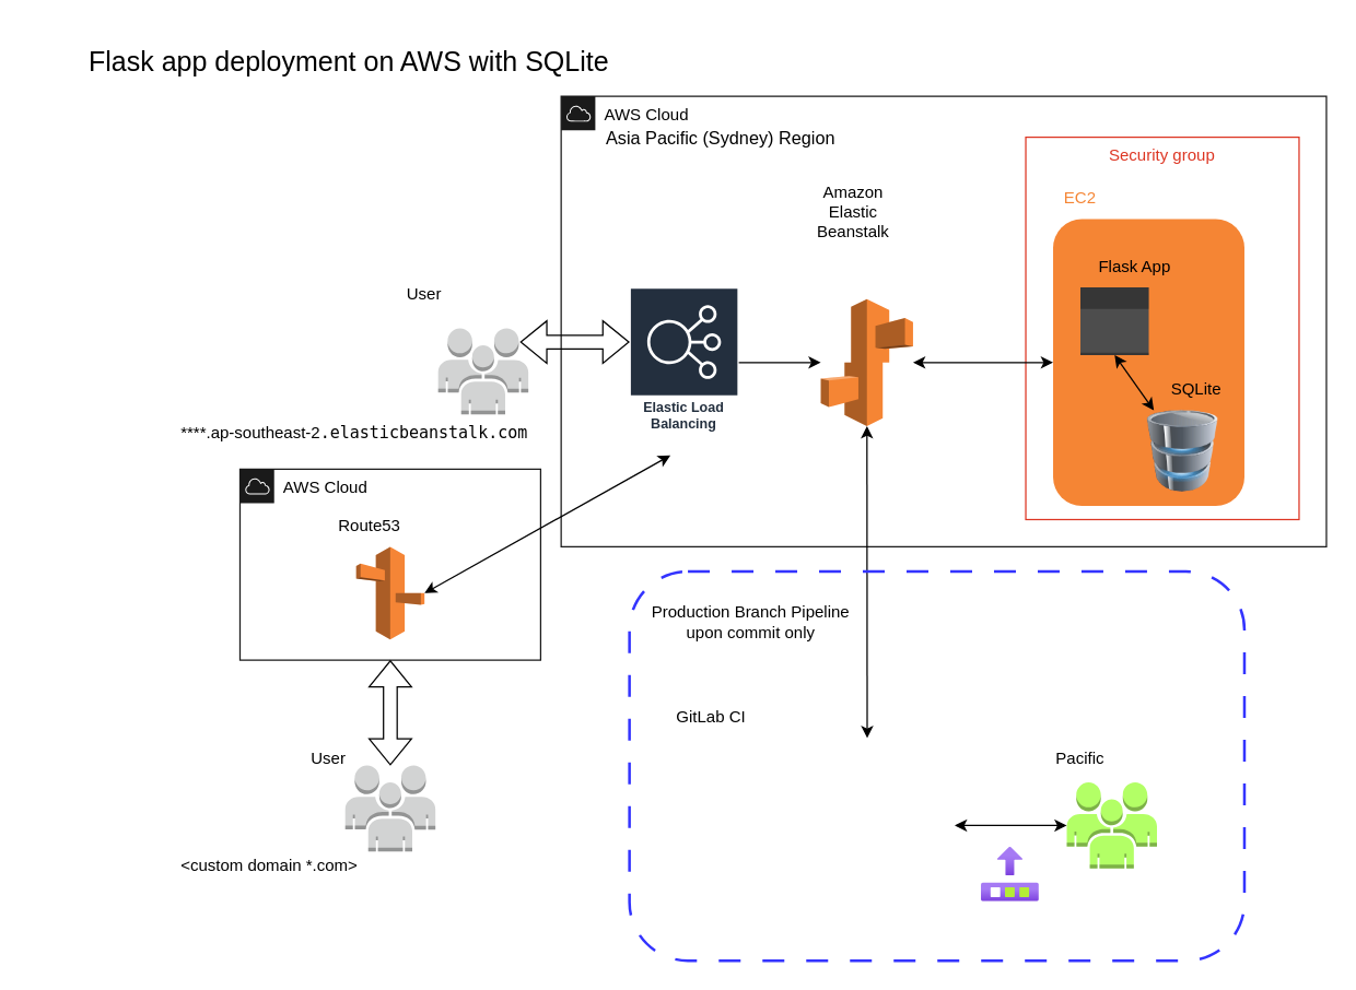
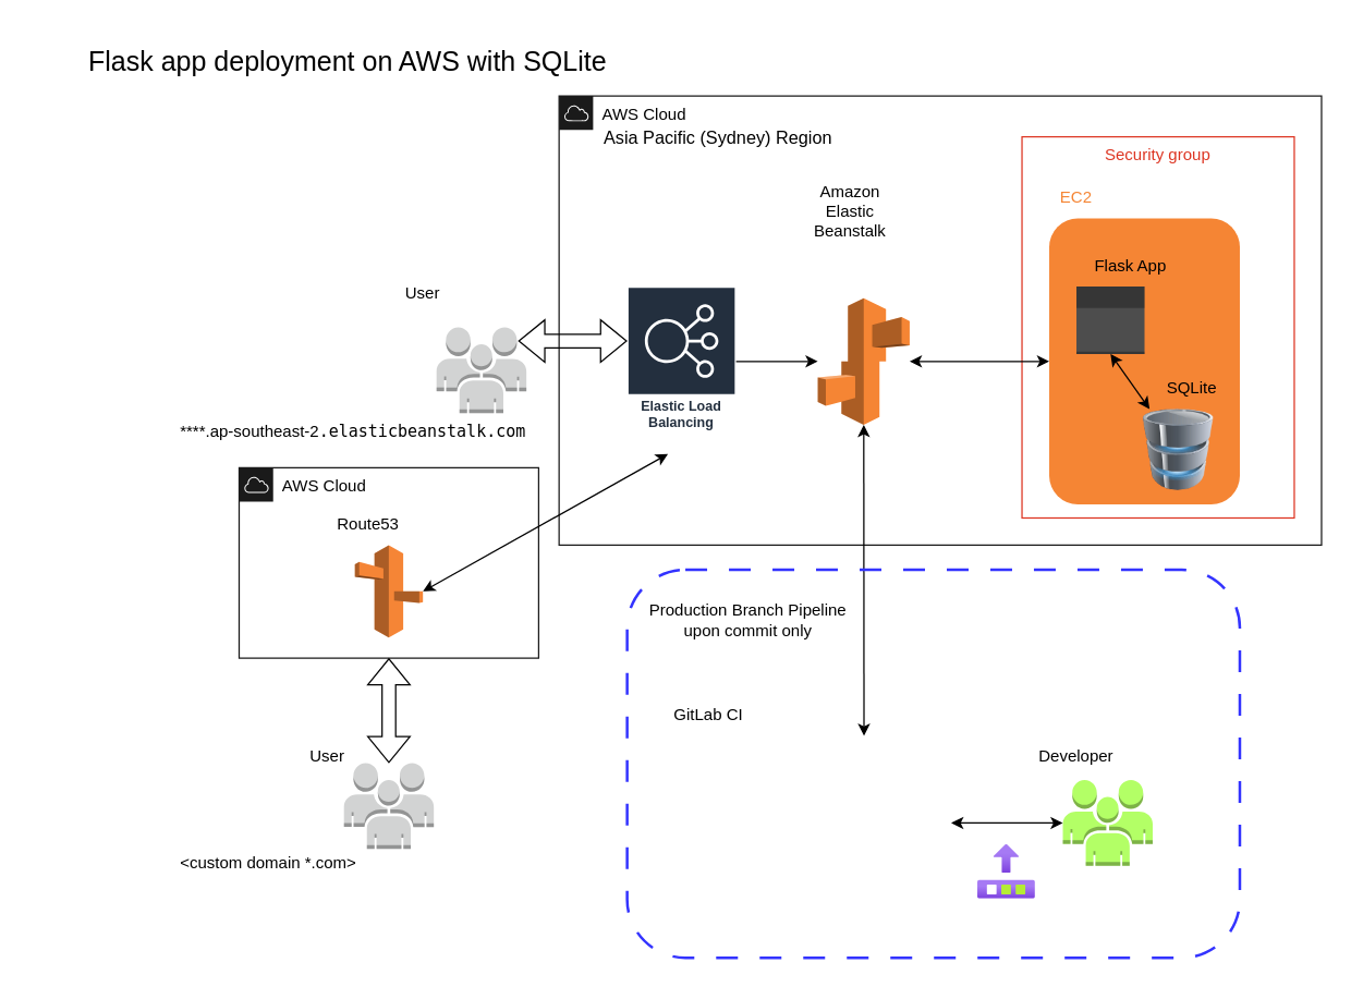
- <mxCell id="27" value="Pacific" style="text;html=1;strokeColor=none;fillColor=none;align=center;verticalAlign=middle;whiteSpace=wrap;rounded=0;" vertex="1" parent="1"><mxGeometry x="750" y="540" width="80" height="30" as="geometry" /></mxCell>
+ <mxCell id="27" value="Developer" style="text;html=1;strokeColor=none;fillColor=none;align=center;verticalAlign=middle;whiteSpace=wrap;rounded=0;" vertex="1" parent="1"><mxGeometry x="750" y="540" width="80" height="30" as="geometry" /></mxCell>
